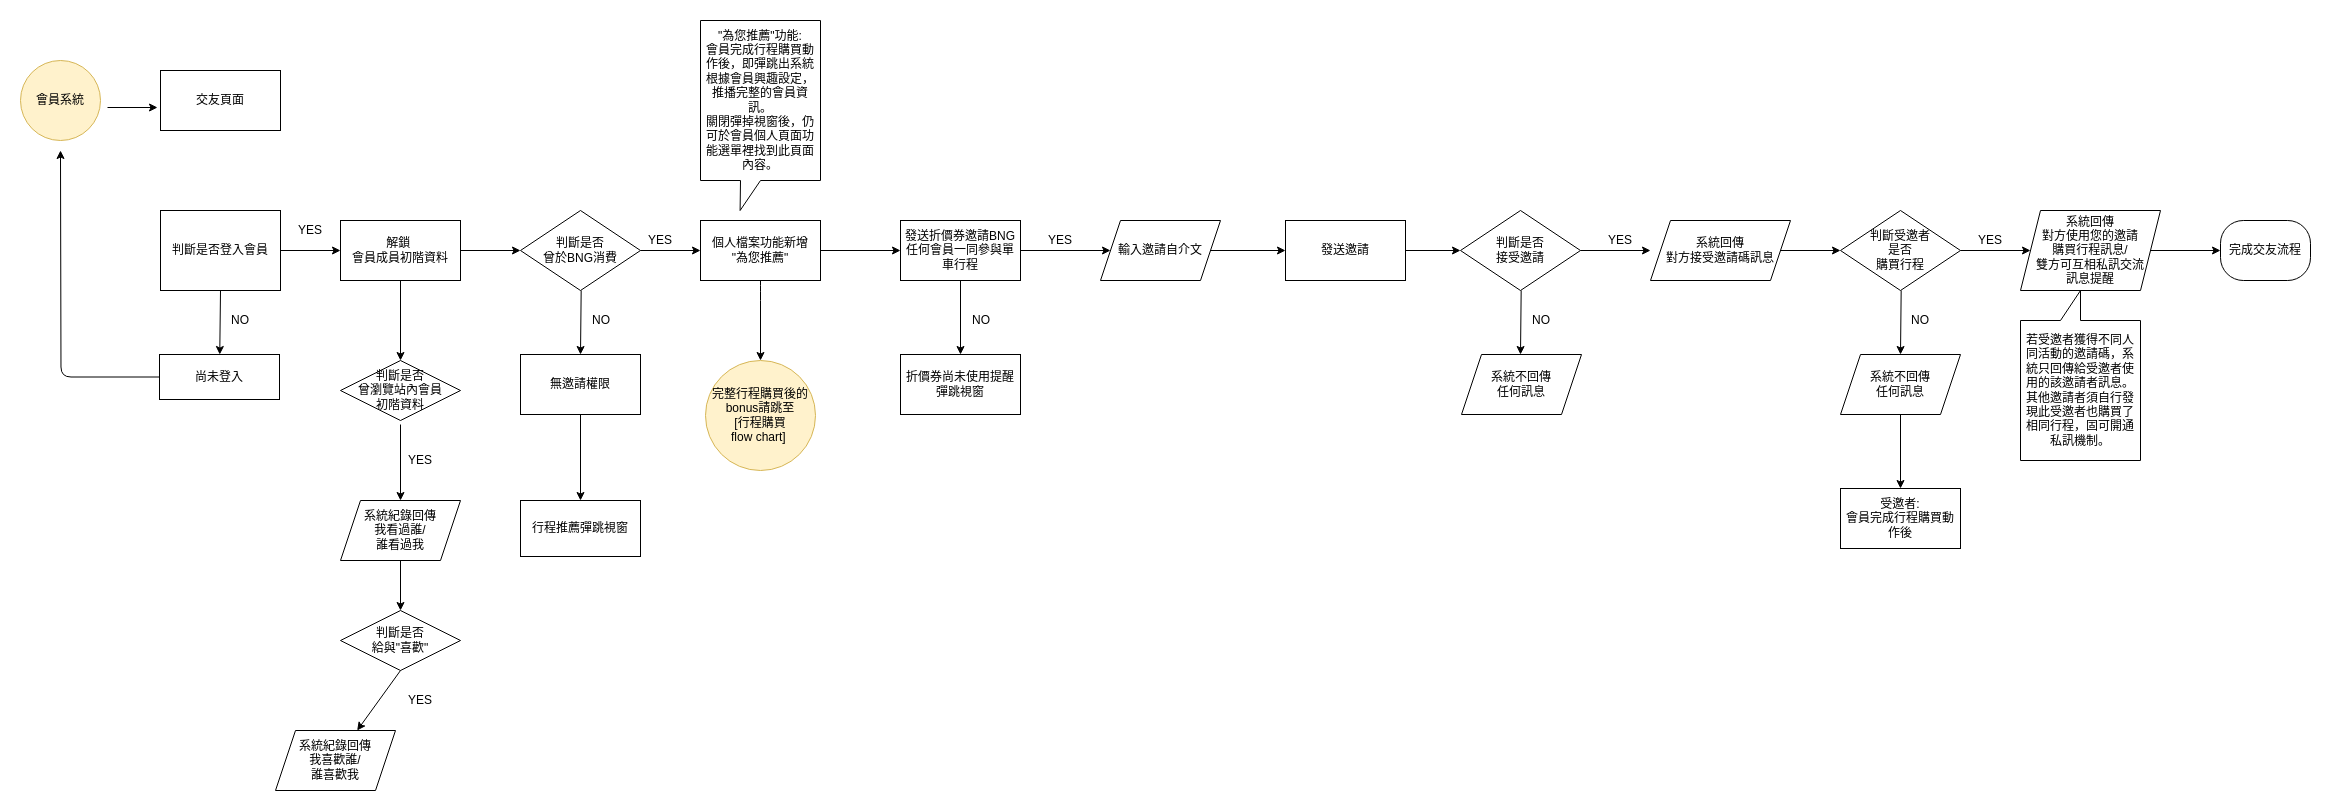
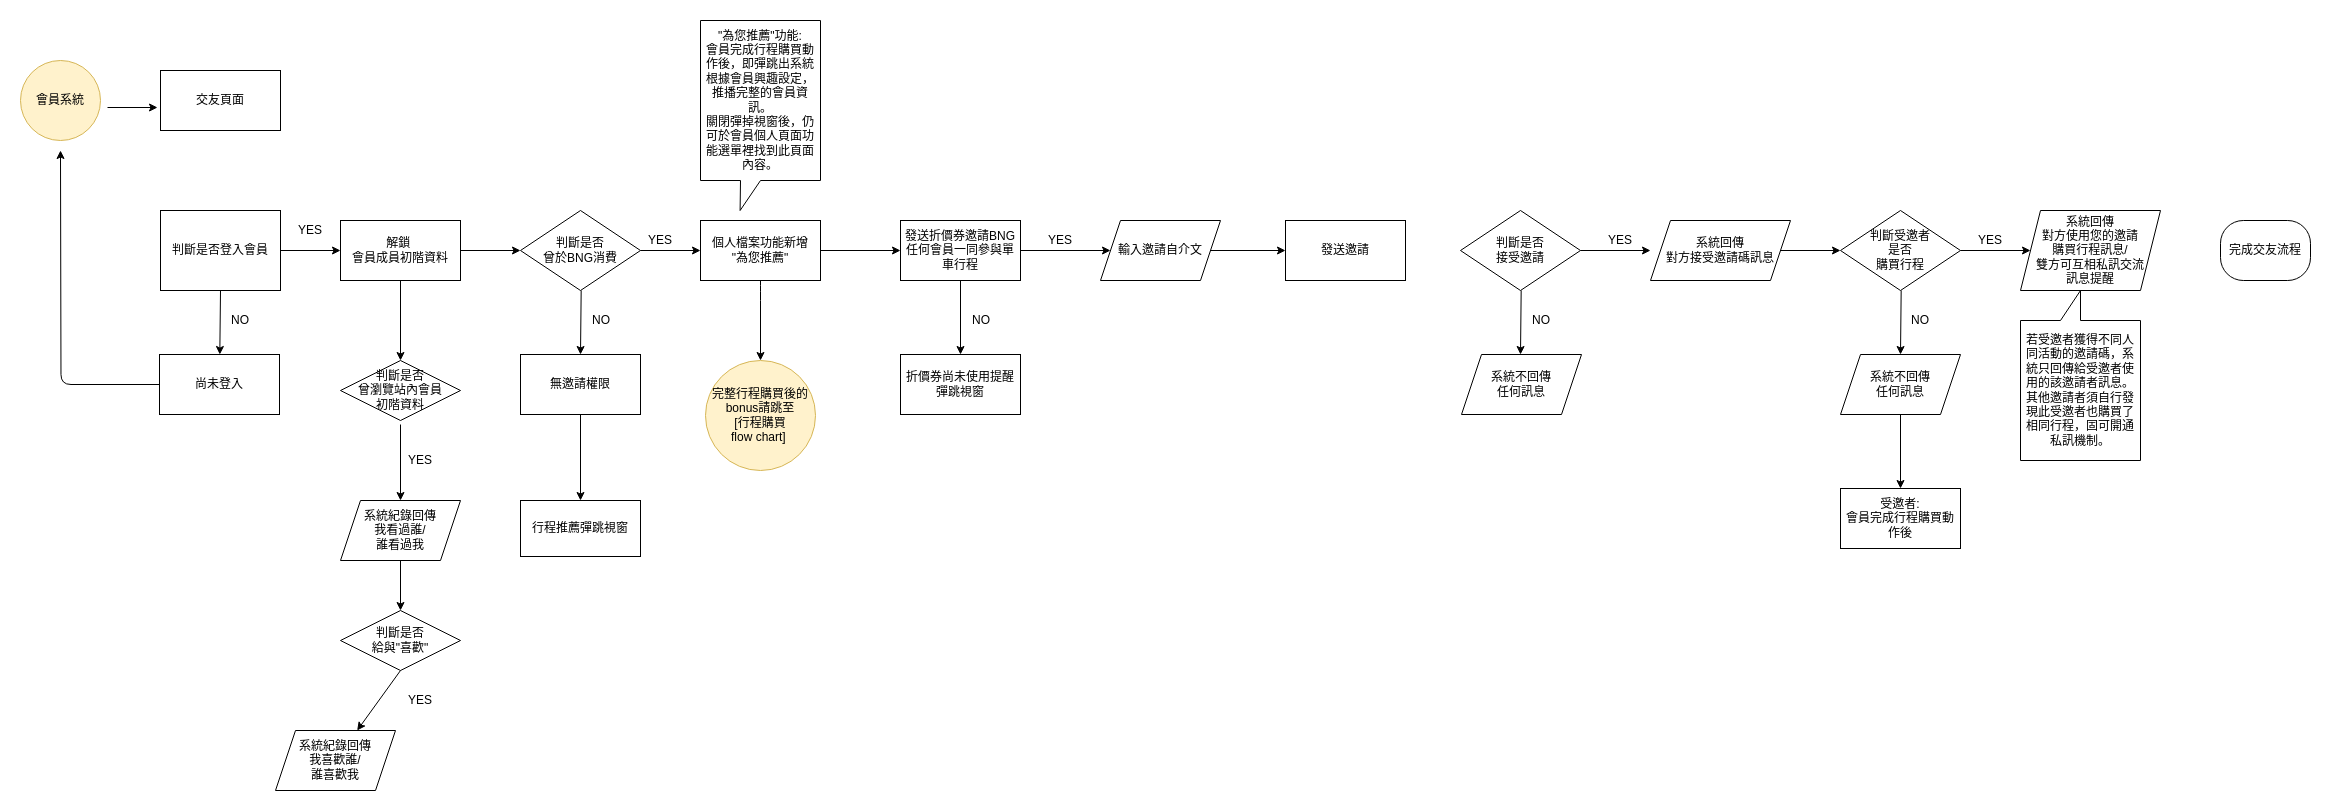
- <mxCell id="27" value="" style="endArrow=classic;html=1;exitX=1;exitY=0.5;exitDx=0;exitDy=0;entryX=0;entryY=0.5;entryDx=0;entryDy=0;" parent="1" source="24" target="26" edge="1"><mxGeometry width="50" height="50" relative="1" as="geometry"><mxPoint x="1080" y="350" as="sourcePoint" /><mxPoint x="1130" y="300" as="targetPoint" /></mxGeometry></mxCell>
- <mxCell id="49" value="" style="endArrow=classic;html=1;exitX=1;exitY=0.5;exitDx=0;exitDy=0;entryX=0;entryY=0.5;entryDx=0;entryDy=0;" parent="1" source="41" target="48" edge="1"><mxGeometry width="50" height="50" relative="1" as="geometry"><mxPoint x="2070" y="370" as="sourcePoint" /><mxPoint x="2120" y="320" as="targetPoint" /></mxGeometry></mxCell>
- <mxCell id="5" value="尚未登入" style="rounded=0;whiteSpace=wrap;html=1;fontFamily=Helvetica;fontSize=12;align=center;" parent="1" vertex="1"><mxGeometry x="159" y="354" width="120" height="45" as="geometry" /></mxCell>
+ <mxCell id="5" value="尚未登入" style="rounded=0;whiteSpace=wrap;html=1;fontFamily=Helvetica;fontSize=12;align=center;" parent="1" vertex="1"><mxGeometry x="159" y="354" width="120" height="60" as="geometry" /></mxCell>
